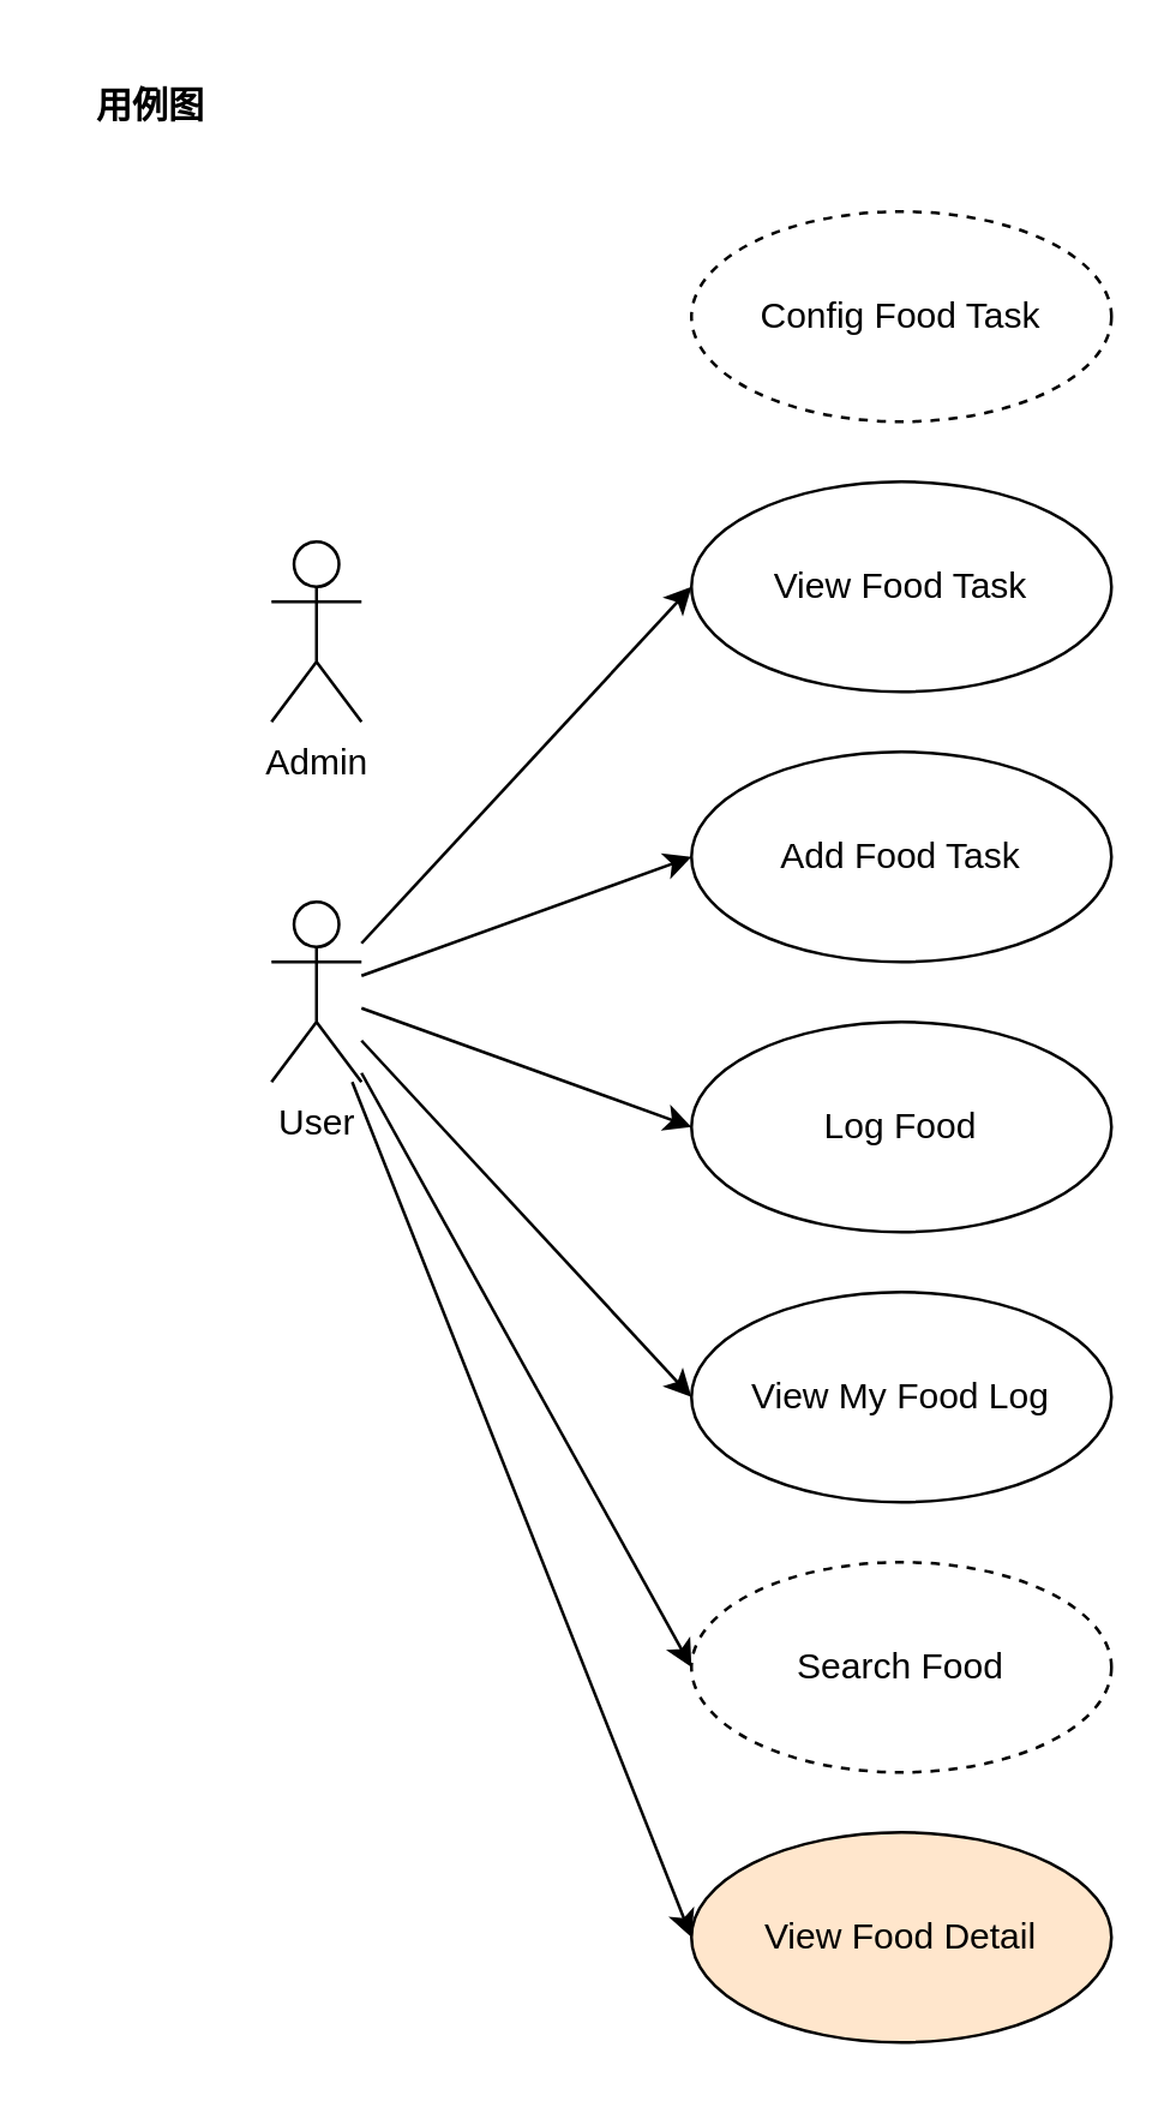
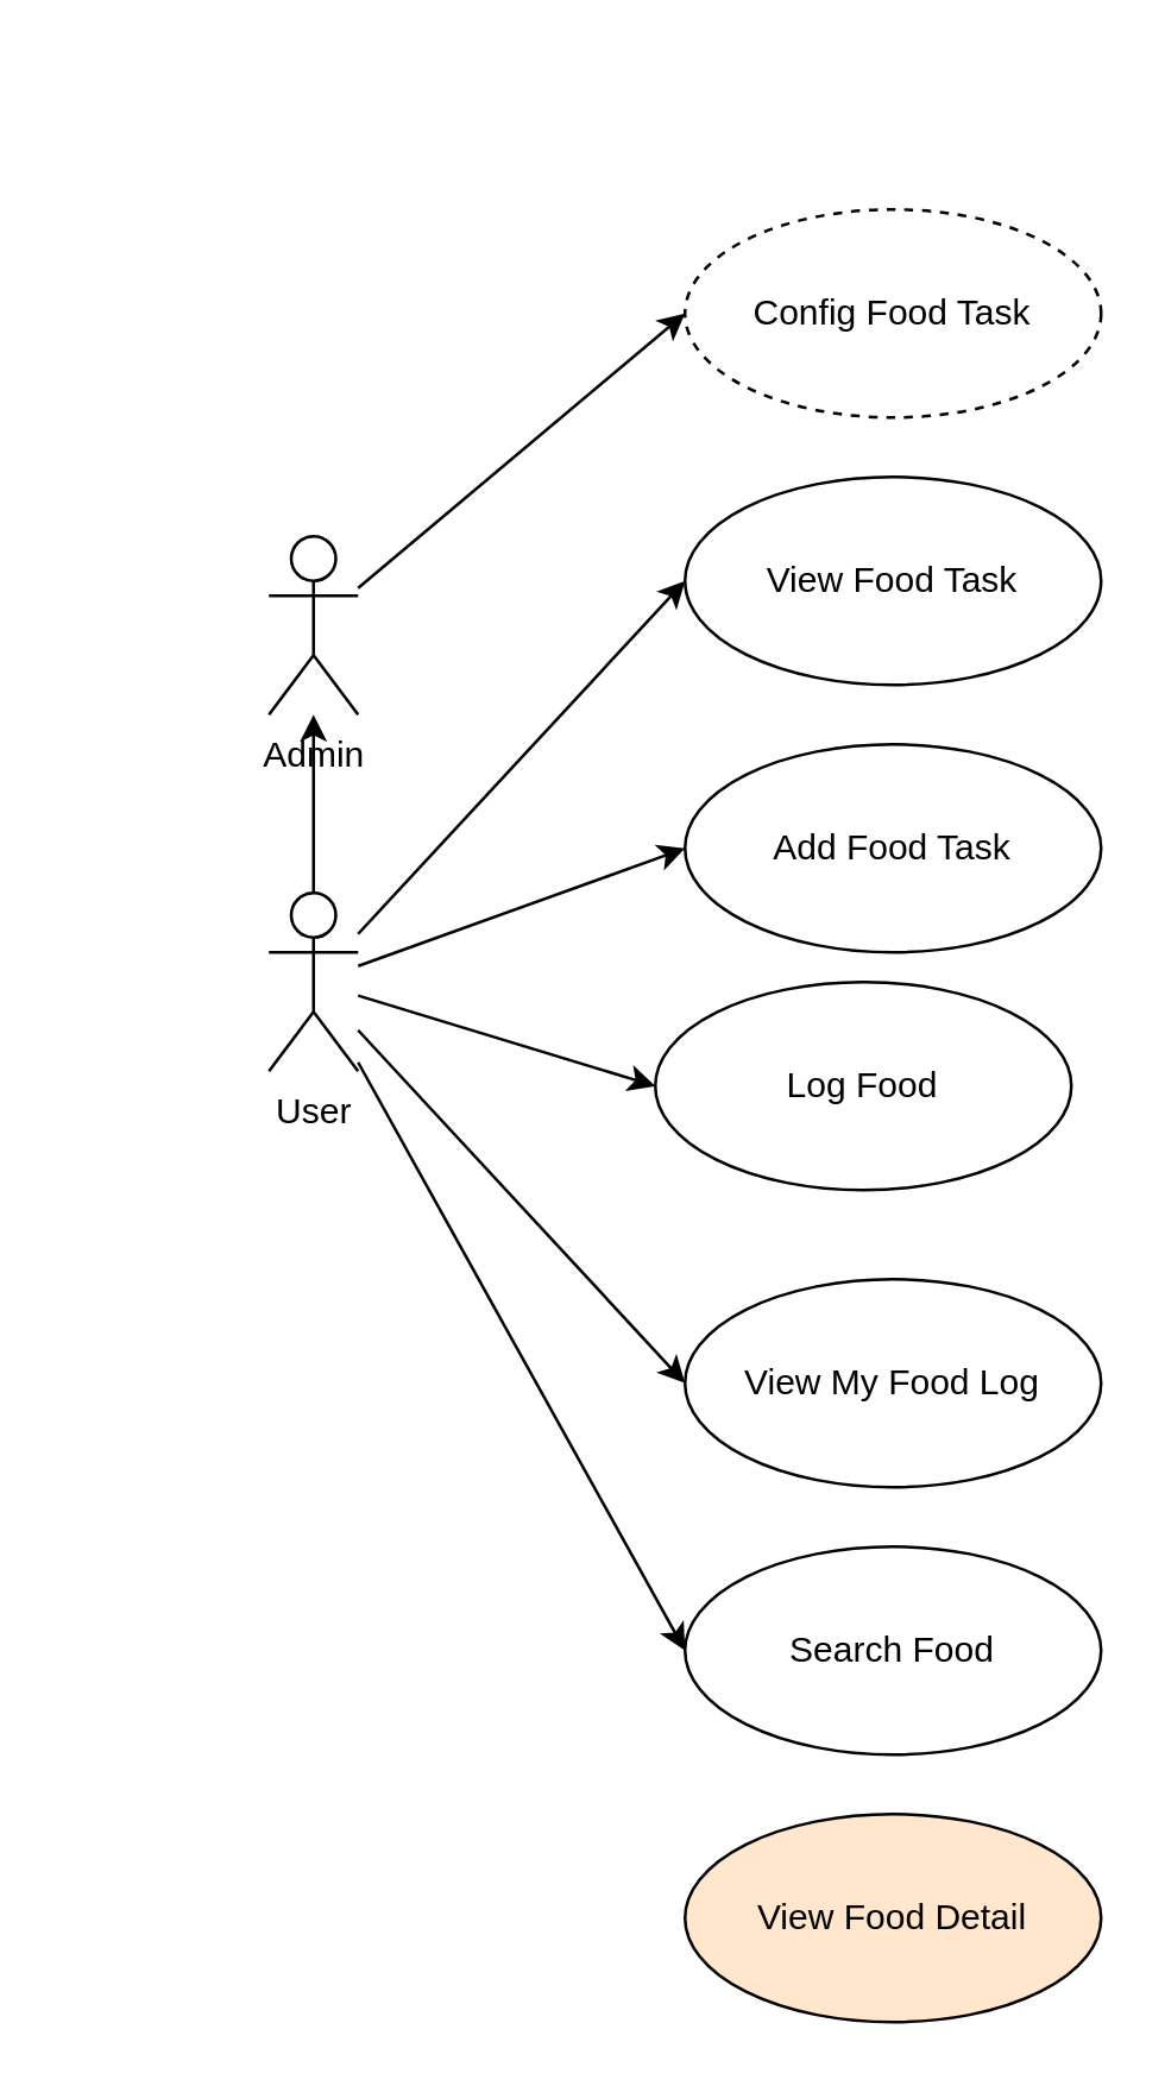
- <mxCell id="2" value="用例图" style="text;html=1;strokeColor=none;fillColor=none;align=center;verticalAlign=middle;whiteSpace=wrap;rounded=0;fontStyle=1" vertex="1" parent="1"><mxGeometry x="20" y="20" width="60" height="30" as="geometry" /></mxCell>
+ <mxCell id="3" style="rounded=0;orthogonalLoop=1;jettySize=auto;html=1;entryX=0;entryY=0.5;entryDx=0;entryDy=0;" edge="1" parent="1" source="4" target="5"><mxGeometry relative="1" as="geometry" /></mxCell>
- <mxCell id="16" value="Log Food" style="ellipse;whiteSpace=wrap;html=1;" vertex="1" parent="1"><mxGeometry x="230" y="340" width="140" height="70" as="geometry" /></mxCell>
+ <mxCell id="16" value="Log Food" style="ellipse;whiteSpace=wrap;html=1;" vertex="1" parent="1"><mxGeometry x="220" y="330" width="140" height="70" as="geometry" /></mxCell>
- <mxCell id="11" style="edgeStyle=none;rounded=0;orthogonalLoop=1;jettySize=auto;html=1;entryX=0;entryY=0.5;entryDx=0;entryDy=0;" edge="1" parent="1" source="12" target="18"><mxGeometry relative="1" as="geometry" /></mxCell>
+ <mxCell id="11" style="edgeStyle=none;rounded=0;orthogonalLoop=1;jettySize=auto;html=1;" edge="1" parent="1" source="12" target="4"><mxGeometry relative="1" as="geometry" /></mxCell>
- <mxCell id="17" value="Search Food" style="ellipse;whiteSpace=wrap;html=1;dashed=1;" vertex="1" parent="1"><mxGeometry x="230" y="520" width="140" height="70" as="geometry" /></mxCell>
+ <mxCell id="17" value="Search Food" style="ellipse;whiteSpace=wrap;html=1;" vertex="1" parent="1"><mxGeometry x="230" y="520" width="140" height="70" as="geometry" /></mxCell>
